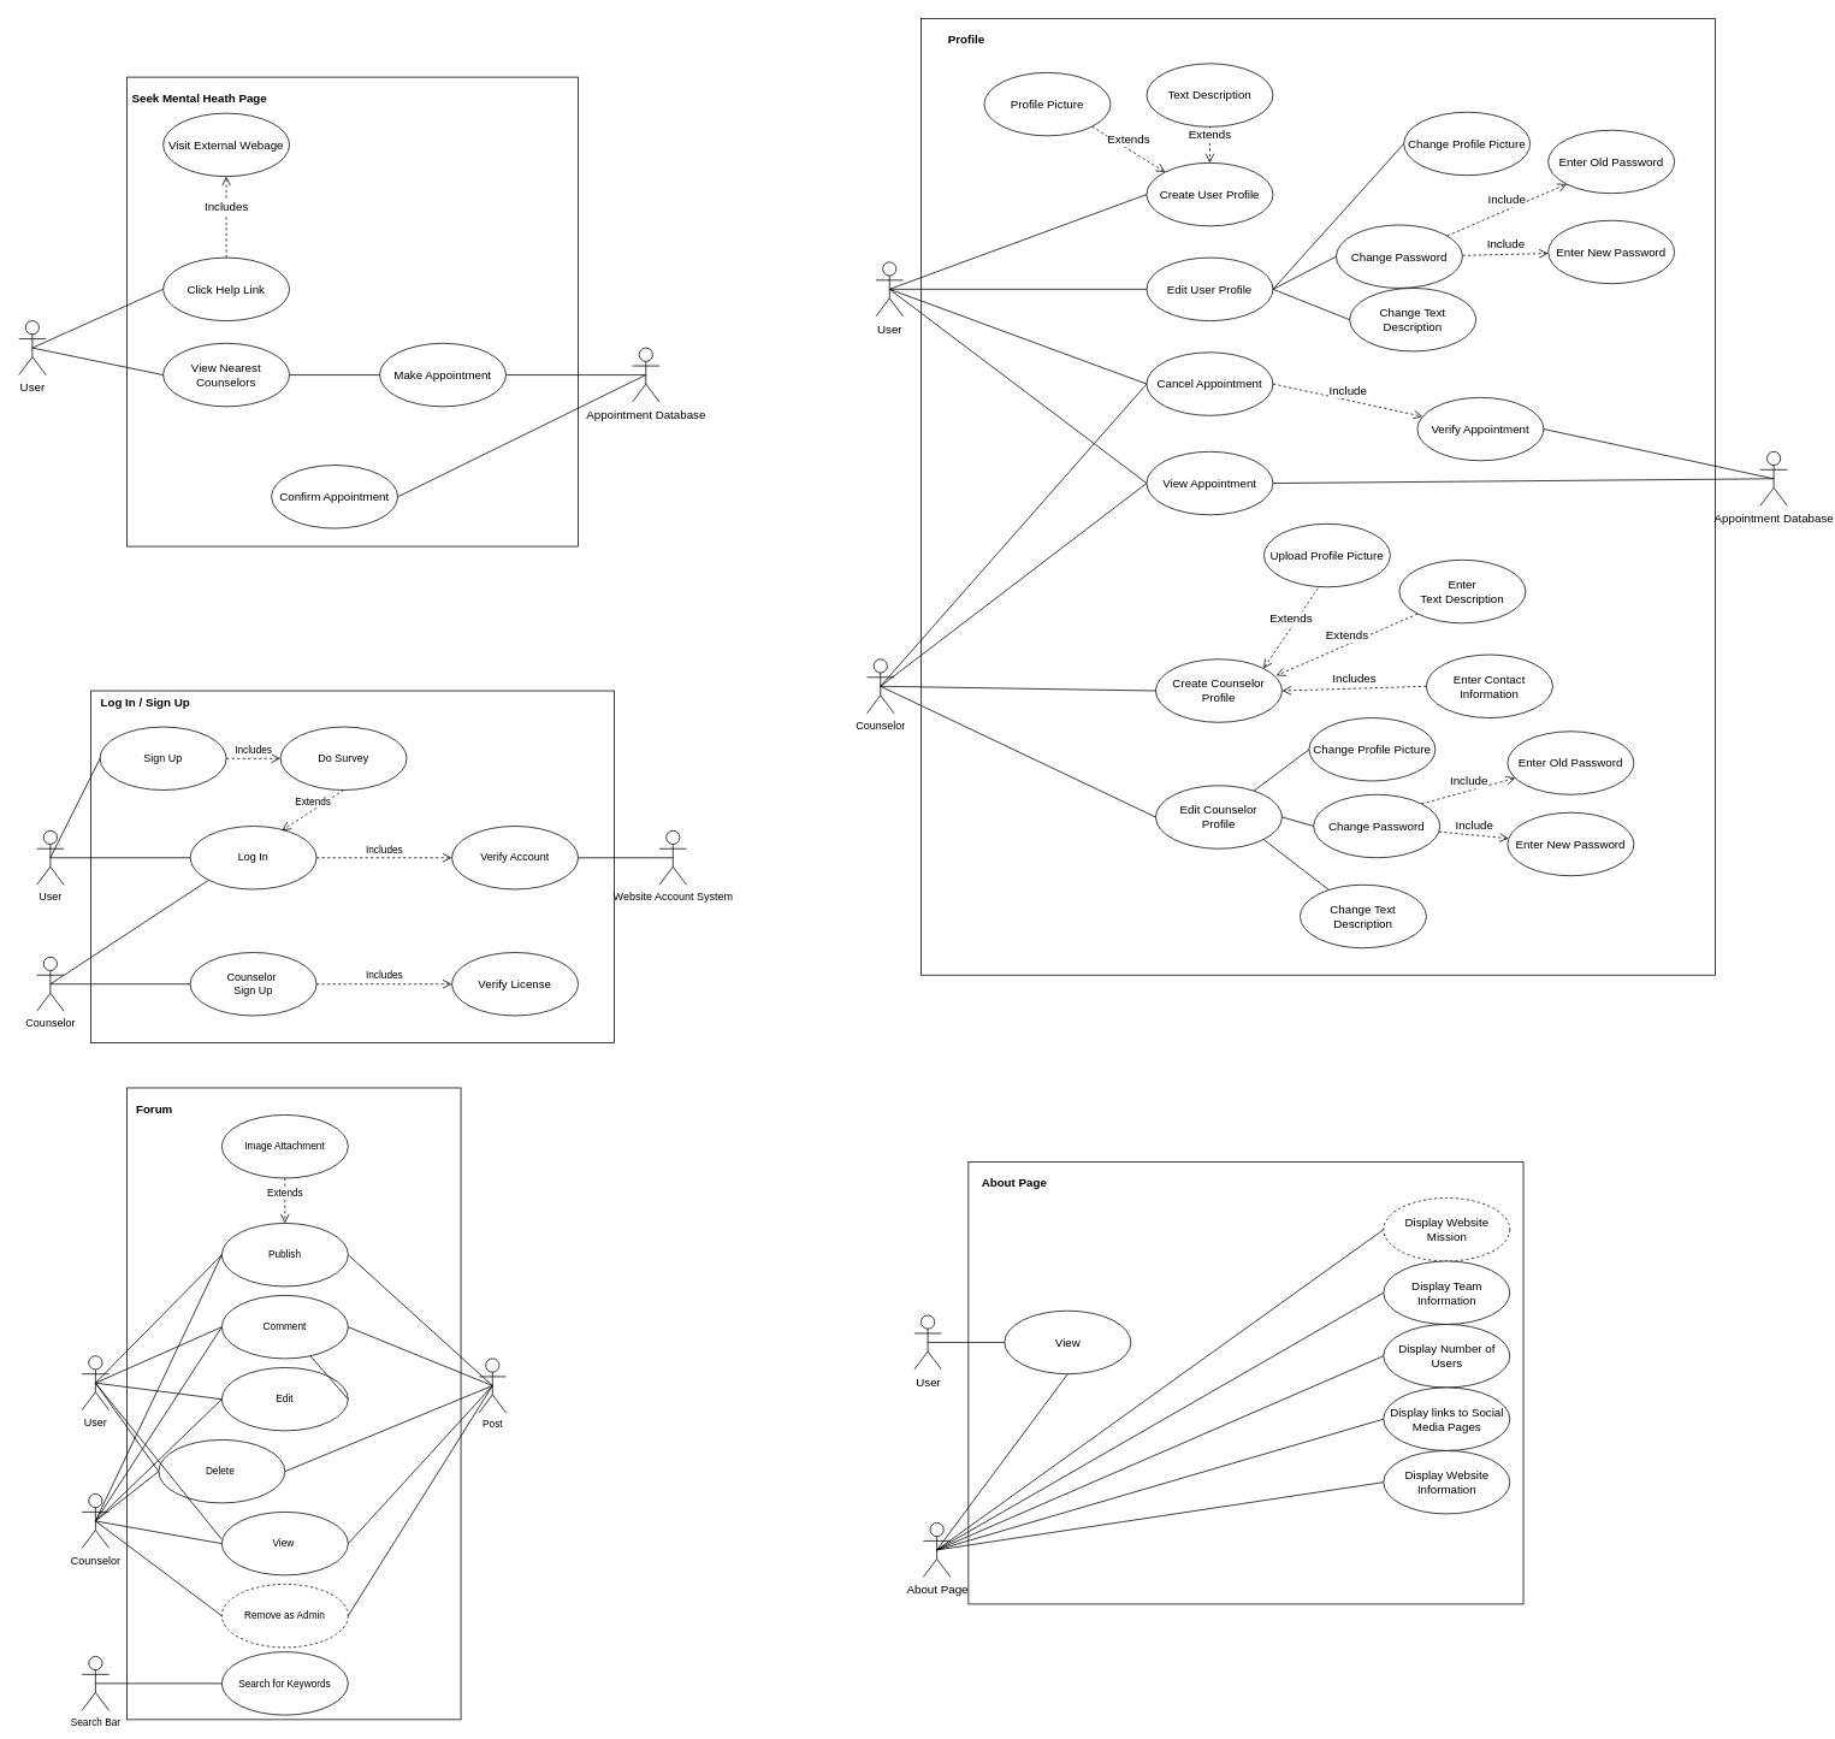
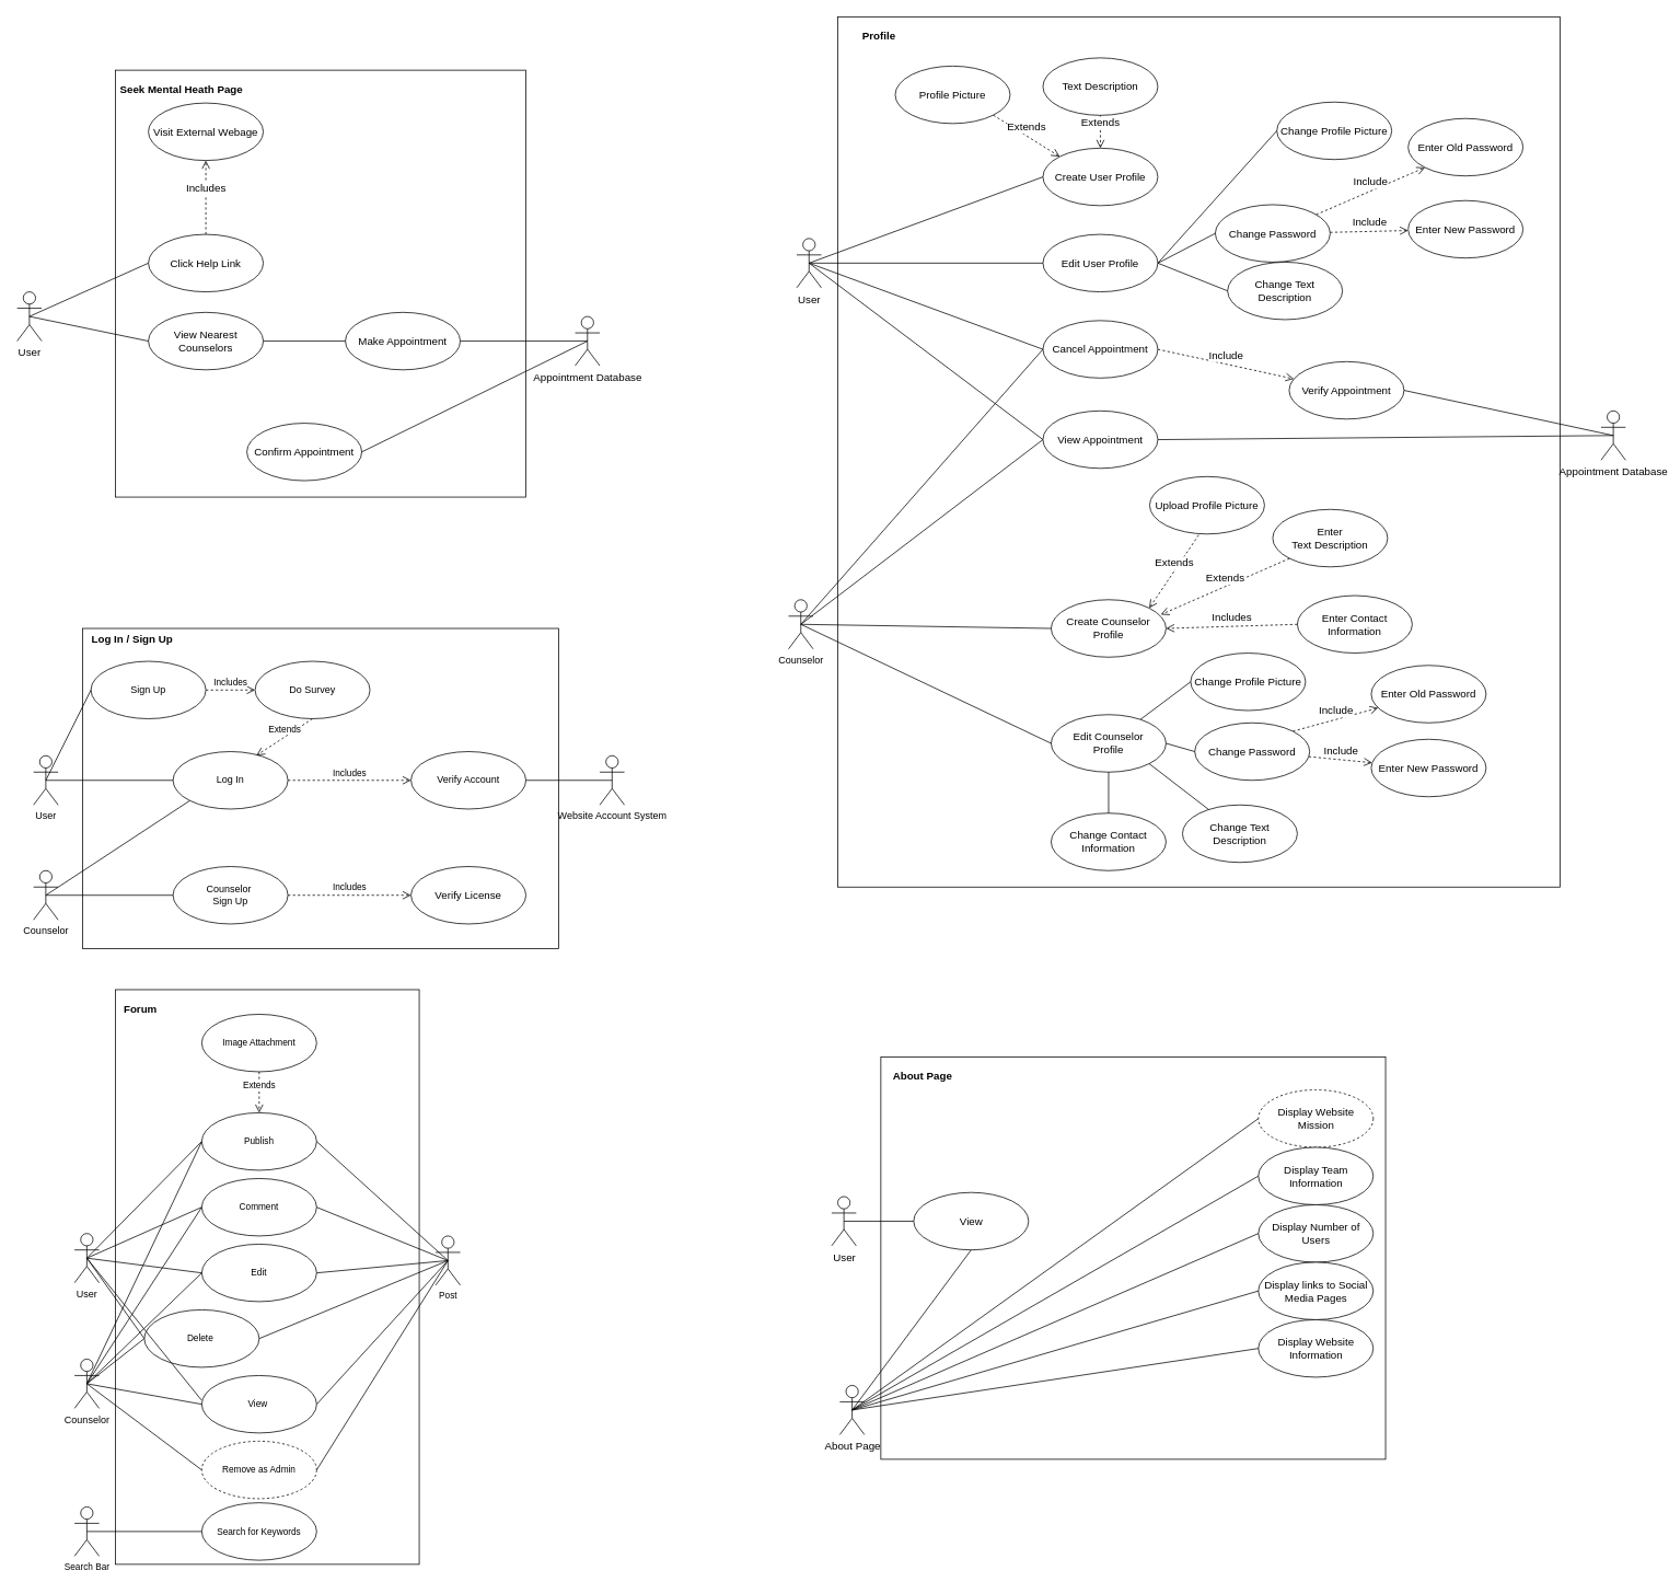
+ <mxCell id="110" value="" style="endArrow=none;html=1;rounded=0;fontSize=13;exitX=0.5;exitY=1;exitDx=0;exitDy=0;entryX=0.5;entryY=0;entryDx=0;entryDy=0;" edge="1" parent="1" source="104" target="109"><mxGeometry relative="1" as="geometry"><mxPoint x="1165" y="815" as="sourcePoint" /><mxPoint x="1330" y="815" as="targetPoint" /></mxGeometry></mxCell>
+ <mxCell id="109" value="Change Contact Information" style="ellipse;whiteSpace=wrap;html=1;fontSize=13;" vertex="1" parent="1"><mxGeometry x="1280" y="990" width="140" height="70" as="geometry" /></mxCell>
- <mxCell id="44" value="" style="endArrow=none;html=1;rounded=0;fontSize=11;exitX=1;exitY=0.5;exitDx=0;exitDy=0;" edge="1" parent="1" source="34" target="33"><mxGeometry relative="1" as="geometry"><mxPoint x="360" y="1500" as="sourcePoint" /><mxPoint x="560" y="1635" as="targetPoint" /></mxGeometry></mxCell>
+ <mxCell id="44" value="" style="endArrow=none;html=1;rounded=0;fontSize=11;exitX=1;exitY=0.5;exitDx=0;exitDy=0;entryX=0.5;entryY=0.5;entryDx=0;entryDy=0;entryPerimeter=0;" edge="1" parent="1" source="34" target="40"><mxGeometry relative="1" as="geometry"><mxPoint x="360" y="1500" as="sourcePoint" /><mxPoint x="560" y="1635" as="targetPoint" /></mxGeometry></mxCell>
